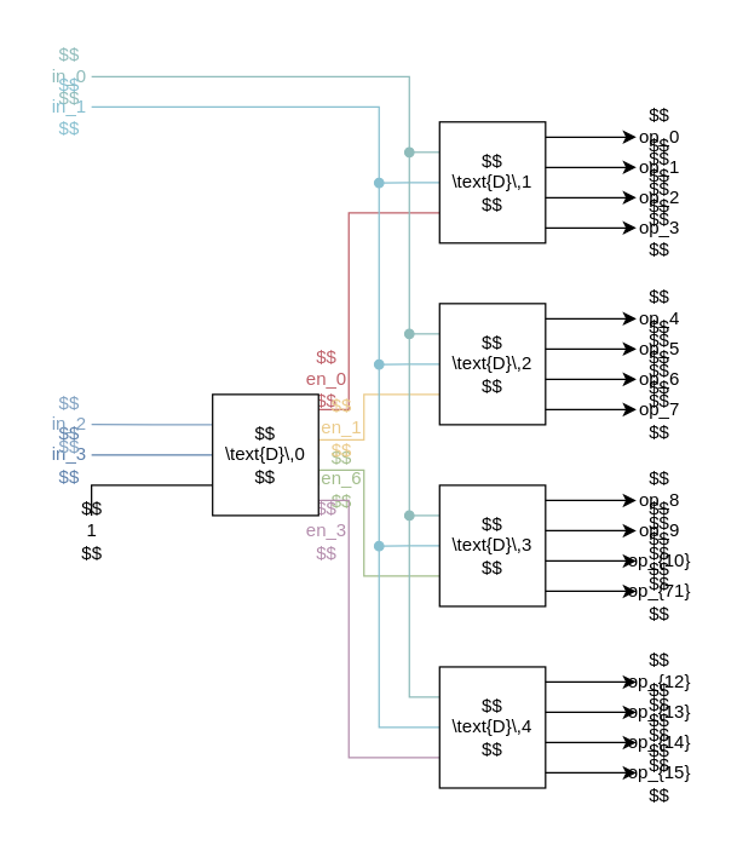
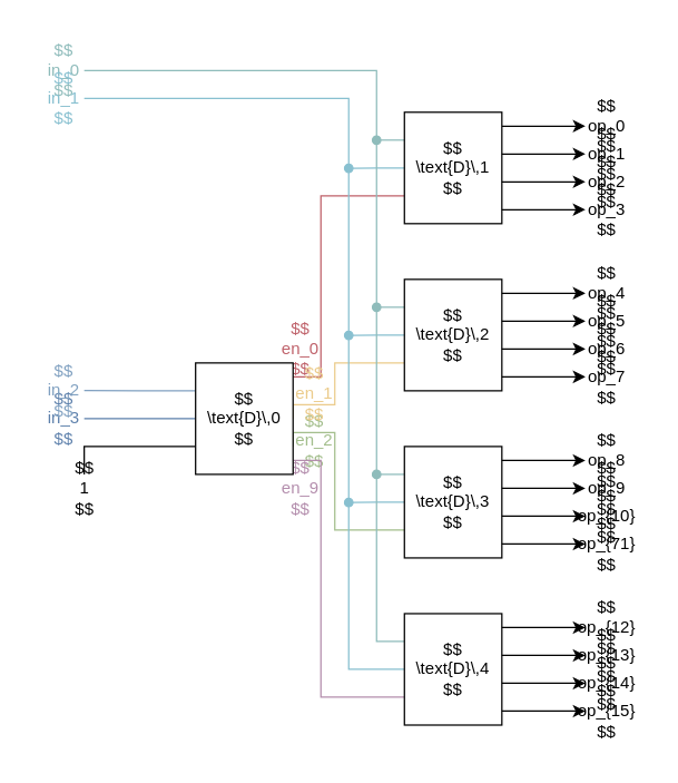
- <mxCell id="14" value="$$&lt;br&gt;en_6&lt;br&gt;$$" style="text;html=1;align=center;verticalAlign=middle;resizable=0;points=[];autosize=1;strokeColor=none;fillColor=none;fontColor=#a3be8c;" vertex="1" parent="1"><mxGeometry x="200" y="286" width="50" height="60" as="geometry" /></mxCell>
+ <mxCell id="14" value="$$&lt;br&gt;en_2&lt;br&gt;$$" style="text;html=1;align=center;verticalAlign=middle;resizable=0;points=[];autosize=1;strokeColor=none;fillColor=none;fontColor=#a3be8c;" vertex="1" parent="1"><mxGeometry x="200" y="286" width="50" height="60" as="geometry" /></mxCell>
- <mxCell id="15" value="$$&lt;br&gt;en_3&lt;br&gt;$$" style="text;html=1;align=center;verticalAlign=middle;resizable=0;points=[];autosize=1;strokeColor=none;fillColor=none;fontColor=#b48ead;" vertex="1" parent="1"><mxGeometry x="190" y="320" width="50" height="60" as="geometry" /></mxCell>
+ <mxCell id="15" value="$$&lt;br&gt;en_9&lt;br&gt;$$" style="text;html=1;align=center;verticalAlign=middle;resizable=0;points=[];autosize=1;strokeColor=none;fillColor=none;fontColor=#b48ead;" vertex="1" parent="1"><mxGeometry x="190" y="320" width="50" height="60" as="geometry" /></mxCell>
